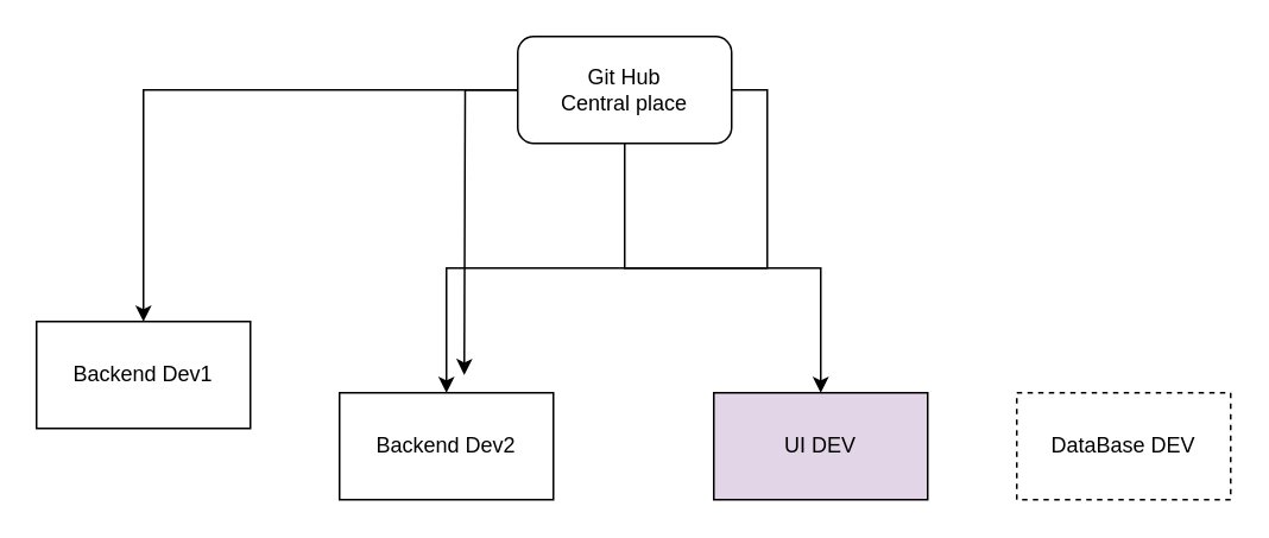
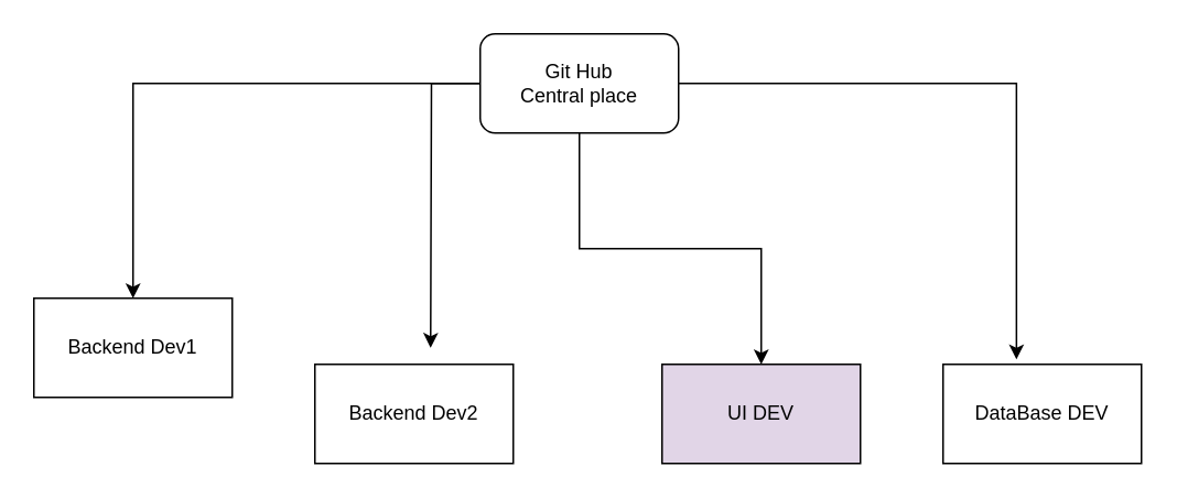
- <mxCell id="8" style="edgeStyle=orthogonalEdgeStyle;rounded=0;orthogonalLoop=1;jettySize=auto;html=1;exitX=1;exitY=0.5;exitDx=0;exitDy=0;" edge="1" parent="1" source="10" target="3"><mxGeometry relative="1" as="geometry" /></mxCell>
+ <mxCell id="8" style="edgeStyle=orthogonalEdgeStyle;rounded=0;orthogonalLoop=1;jettySize=auto;html=1;exitX=1;exitY=0.5;exitDx=0;exitDy=0;entryX=0.37;entryY=-0.05;entryDx=0;entryDy=0;entryPerimeter=0;" edge="1" parent="1" source="10" target="5"><mxGeometry relative="1" as="geometry" /></mxCell>
- <mxCell id="5" value="DataBase DEV" style="rounded=0;whiteSpace=wrap;html=1;dashed=1;" vertex="1" parent="1"><mxGeometry x="570" y="220" width="120" height="60" as="geometry" /></mxCell>
+ <mxCell id="5" value="DataBase DEV" style="rounded=0;whiteSpace=wrap;html=1;" vertex="1" parent="1"><mxGeometry x="570" y="220" width="120" height="60" as="geometry" /></mxCell>
